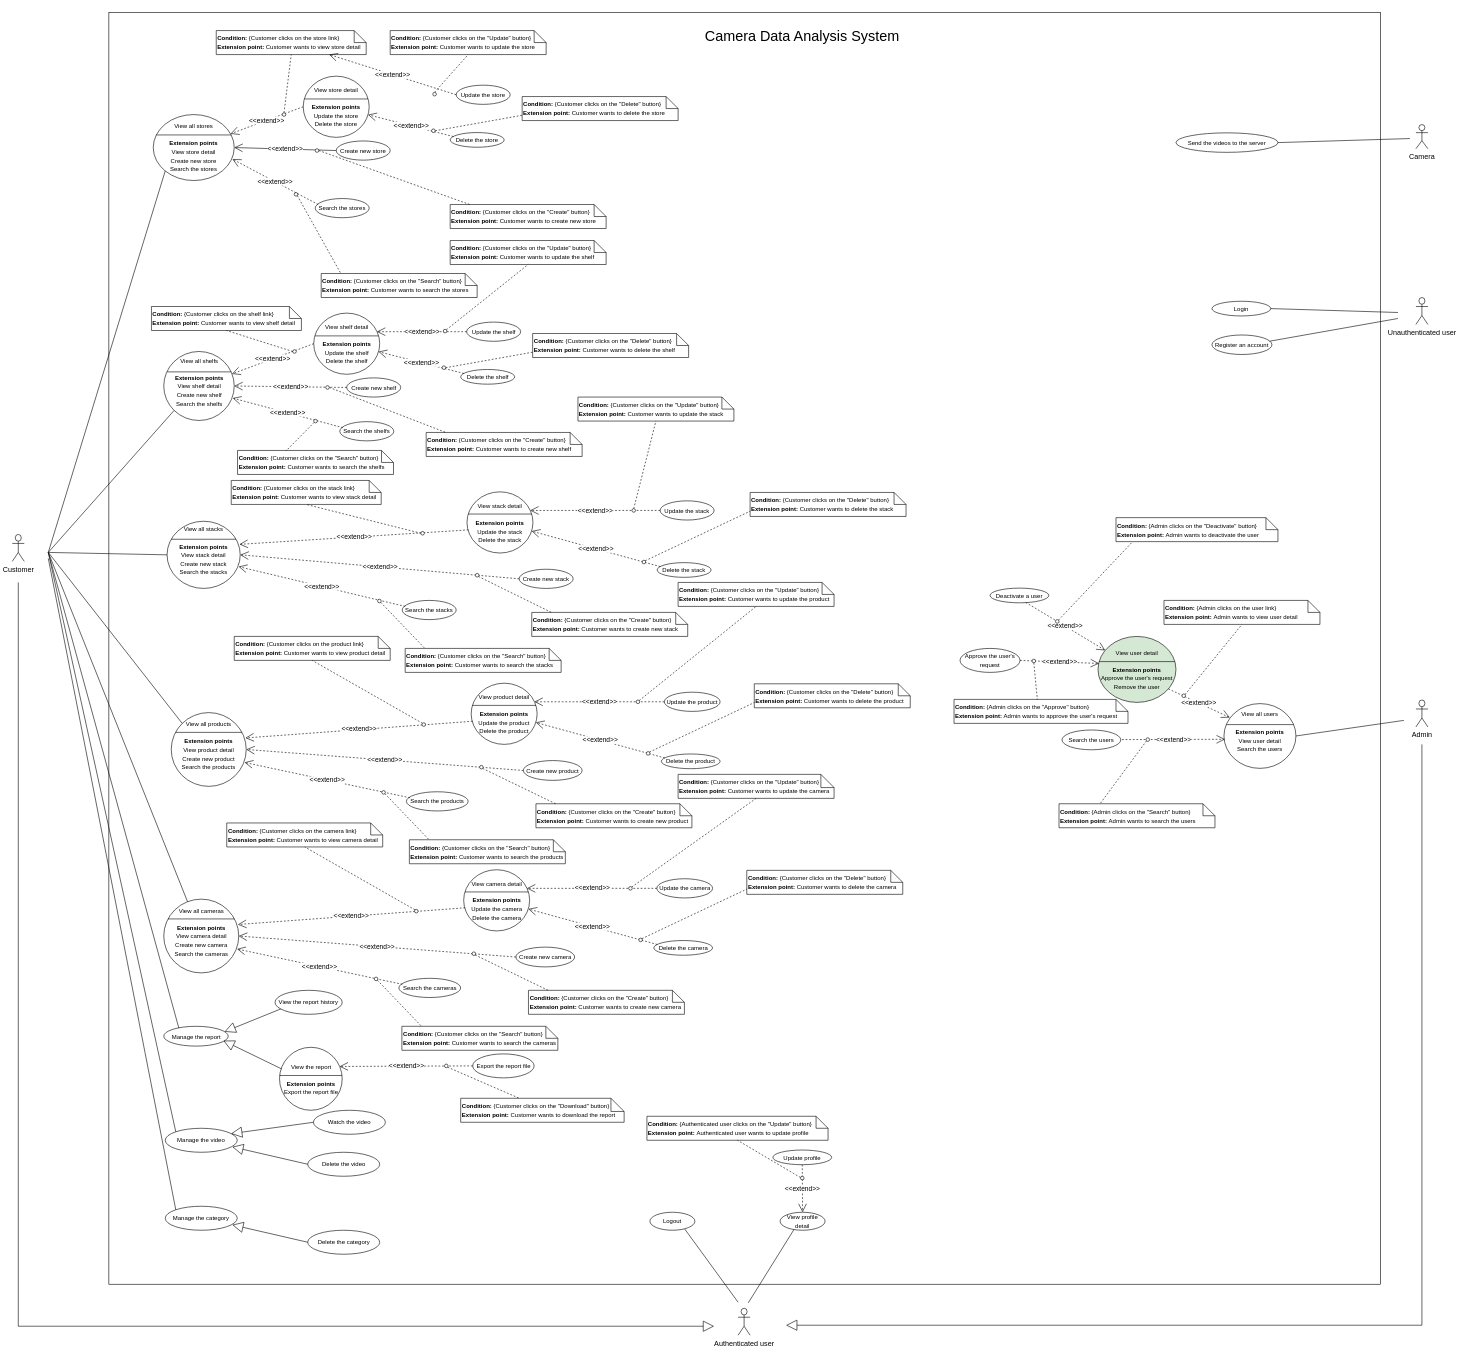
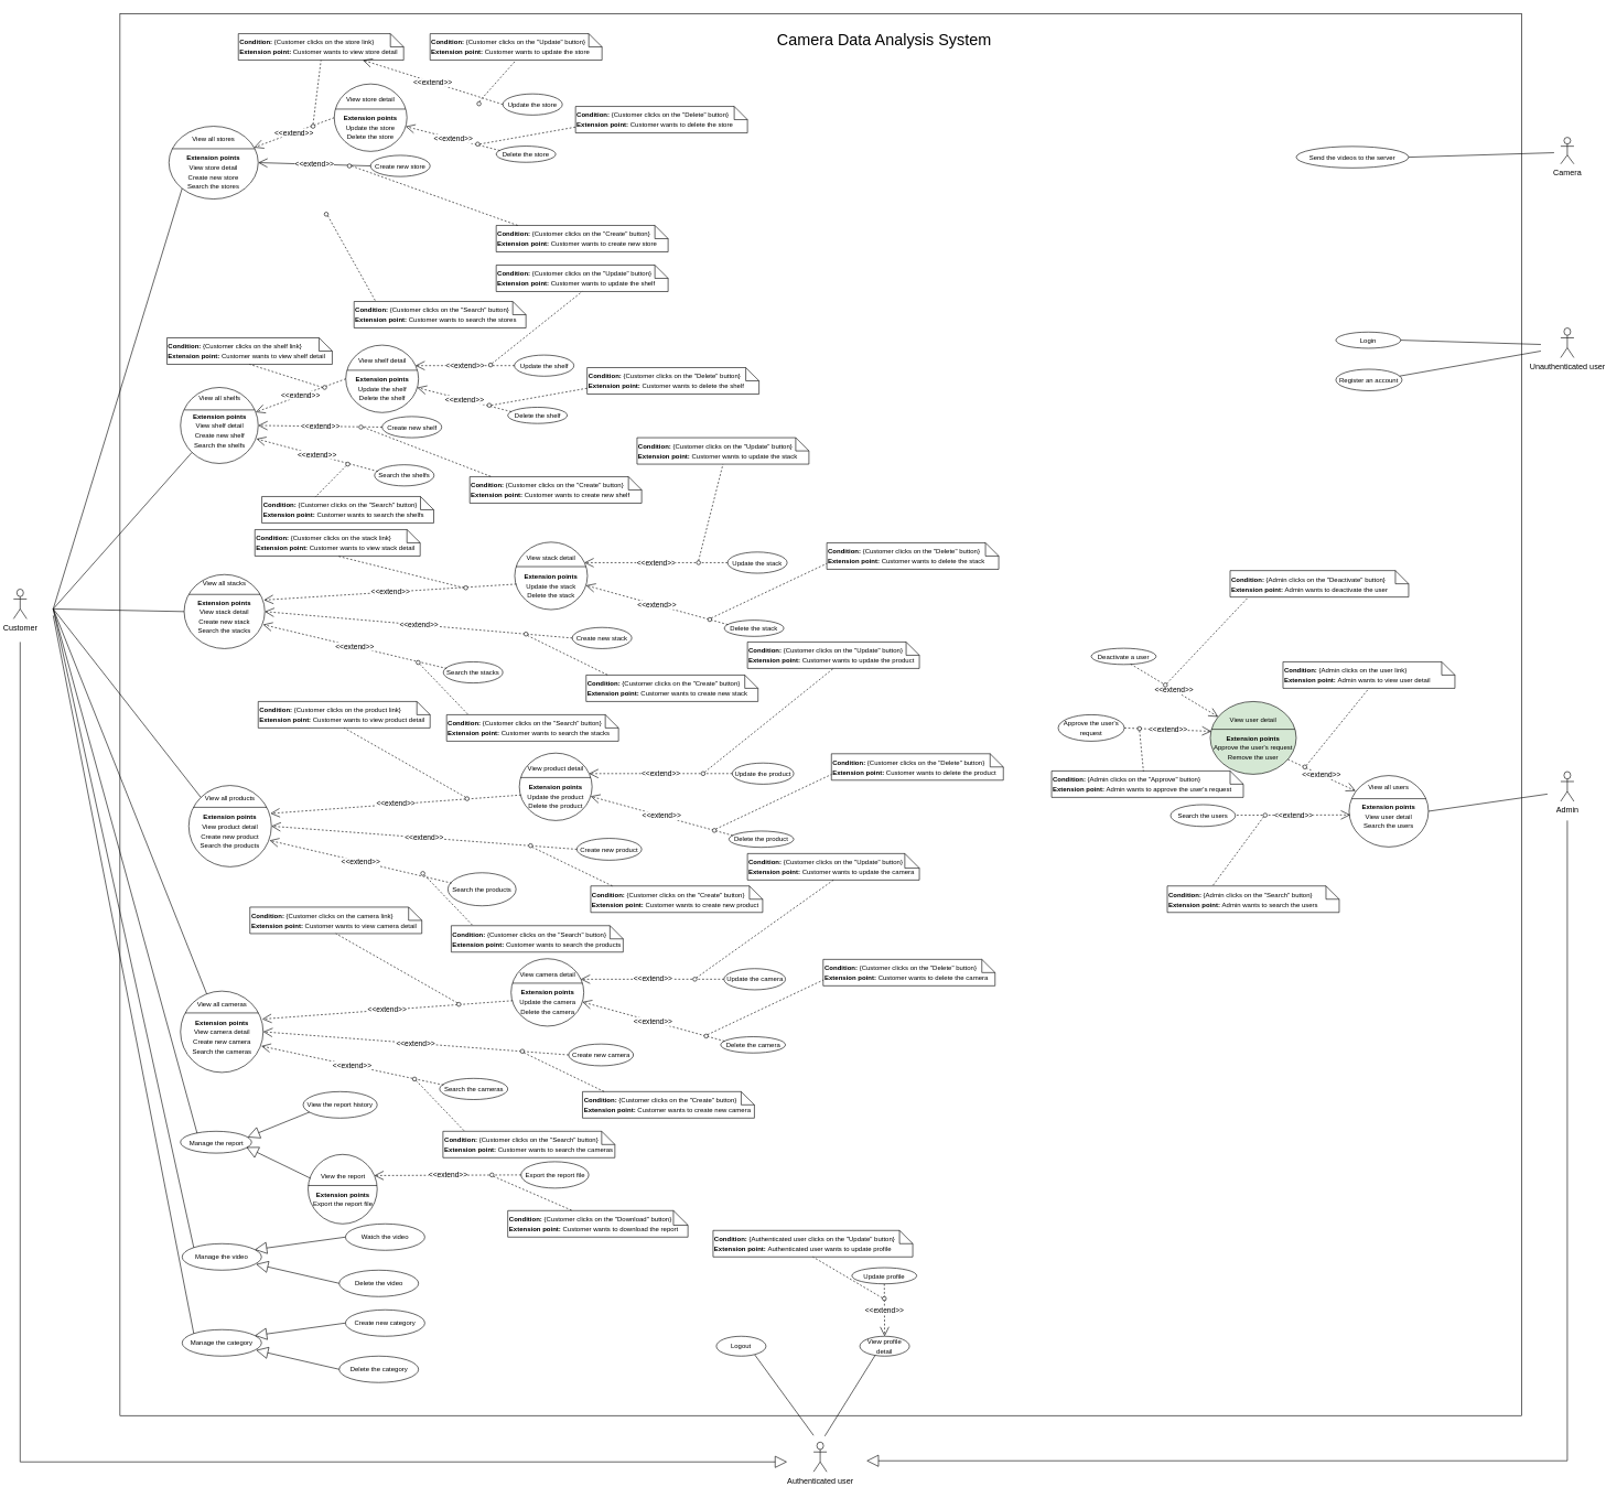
- <mxCell id="19" value="&amp;lt;&amp;lt;extend&amp;gt;&amp;gt;" style="endArrow=open;endSize=12;dashed=1;html=1;exitX=0.056;exitY=0.313;exitDx=0;exitDy=0;entryX=0.978;entryY=0.676;entryDx=0;entryDy=0;entryPerimeter=0;exitPerimeter=0;" parent="1" source="17" target="5" edge="1"><mxGeometry width="160" relative="1" as="geometry"><mxPoint x="525" y="197" as="sourcePoint" /><mxPoint x="404.078" y="245.425" as="targetPoint" /></mxGeometry></mxCell>
- <mxCell id="17" value="&lt;font style=&quot;font-size: 10px&quot;&gt;Search the stores&lt;/font&gt;" style="ellipse;whiteSpace=wrap;html=1;fillColor=#ffffff;gradientColor=none;" parent="1" vertex="1"><mxGeometry x="525" y="330" width="90" height="32" as="geometry" /></mxCell>
- <mxCell id="103" value="&lt;font style=&quot;font-size: 10px&quot;&gt;Search the&amp;nbsp;&lt;/font&gt;&lt;span style=&quot;font-size: 10px&quot;&gt;products&lt;/span&gt;" style="ellipse;whiteSpace=wrap;html=1;fillColor=#ffffff;gradientColor=none;" parent="1" vertex="1"><mxGeometry x="677" y="1319" width="103" height="32" as="geometry" /></mxCell>
+ <mxCell id="103" value="&lt;font style=&quot;font-size: 10px&quot;&gt;Search the&amp;nbsp;&lt;/font&gt;&lt;span style=&quot;font-size: 10px&quot;&gt;products&lt;/span&gt;" style="ellipse;whiteSpace=wrap;html=1;fillColor=#ffffff;gradientColor=none;" parent="1" vertex="1"><mxGeometry x="677" y="1319" width="103" height="50" as="geometry" /></mxCell>
+ <mxCell id="169" value="&lt;font style=&quot;font-size: 10px&quot;&gt;Create new category&lt;/font&gt;" style="ellipse;whiteSpace=wrap;html=1;fillColor=#ffffff;gradientColor=none;" parent="1" vertex="1"><mxGeometry x="522" y="1980" width="120" height="40" as="geometry" /></mxCell>
+ <mxCell id="171" value="" style="endArrow=block;endSize=16;endFill=0;html=1;entryX=0.915;entryY=0.225;entryDx=0;entryDy=0;entryPerimeter=0;exitX=0;exitY=0.5;exitDx=0;exitDy=0;" parent="1" source="169" target="168" edge="1"><mxGeometry width="160" relative="1" as="geometry"><mxPoint x="260" y="1930" as="sourcePoint" /><mxPoint x="420" y="1930" as="targetPoint" /></mxGeometry></mxCell>
